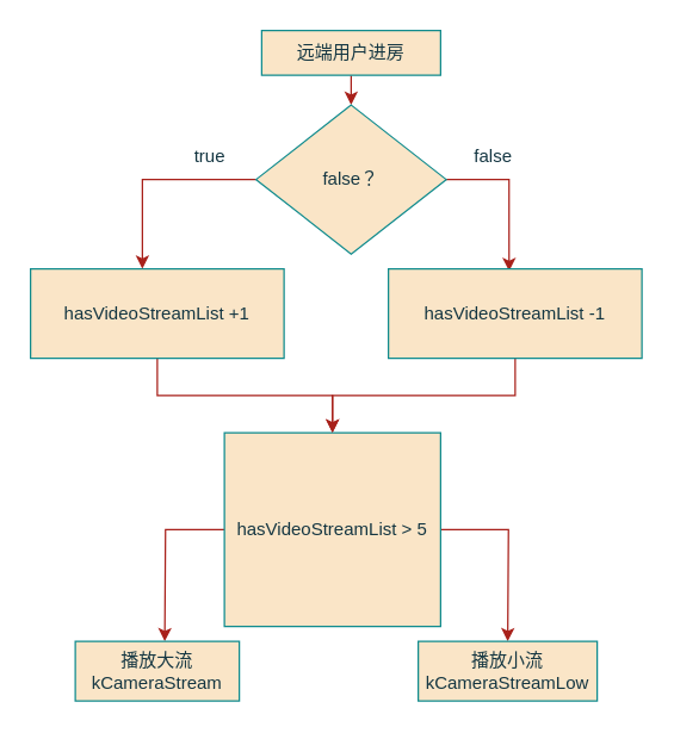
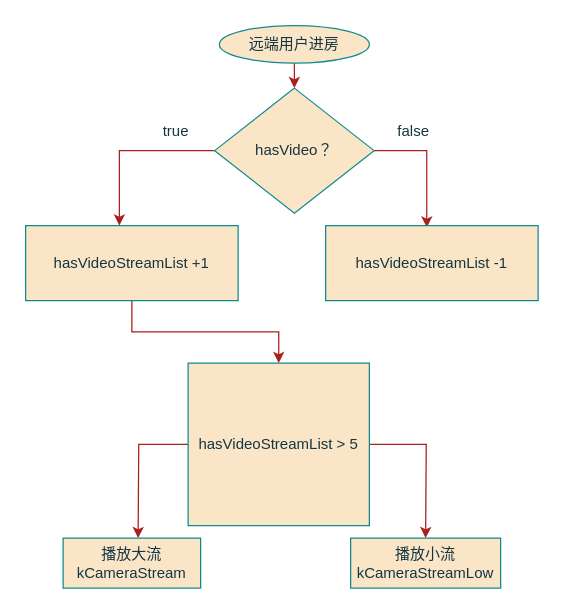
- <mxCell id="5" value="远端用户进房" style="whiteSpace=wrap;html=1;labelBackgroundColor=none;fillColor=#FAE5C7;strokeColor=#0F8B8D;fontColor=#143642;" vertex="1" parent="1"><mxGeometry x="175" y="20" width="120" height="30" as="geometry" /></mxCell>
+ <mxCell id="5" value="远端用户进房" style="ellipse;whiteSpace=wrap;html=1;labelBackgroundColor=none;fillColor=#FAE5C7;strokeColor=#0F8B8D;fontColor=#143642;" vertex="1" parent="1"><mxGeometry x="175" y="20" width="120" height="30" as="geometry" /></mxCell>
- <mxCell id="11" value="false？" style="rhombus;whiteSpace=wrap;html=1;strokeColor=#0F8B8D;fontColor=#143642;fillColor=#FAE5C7;" vertex="1" parent="1"><mxGeometry x="171.25" y="70" width="127.5" height="100" as="geometry" /></mxCell>
+ <mxCell id="11" value="hasVideo？" style="rhombus;whiteSpace=wrap;html=1;strokeColor=#0F8B8D;fontColor=#143642;fillColor=#FAE5C7;" vertex="1" parent="1"><mxGeometry x="171.25" y="70" width="127.5" height="100" as="geometry" /></mxCell>
- <mxCell id="13" style="edgeStyle=orthogonalEdgeStyle;rounded=0;orthogonalLoop=1;jettySize=auto;html=1;strokeColor=#A8201A;fontColor=#143642;fillColor=#FAE5C7;" edge="1" parent="1" source="14" target="8"><mxGeometry relative="1" as="geometry" /></mxCell>
